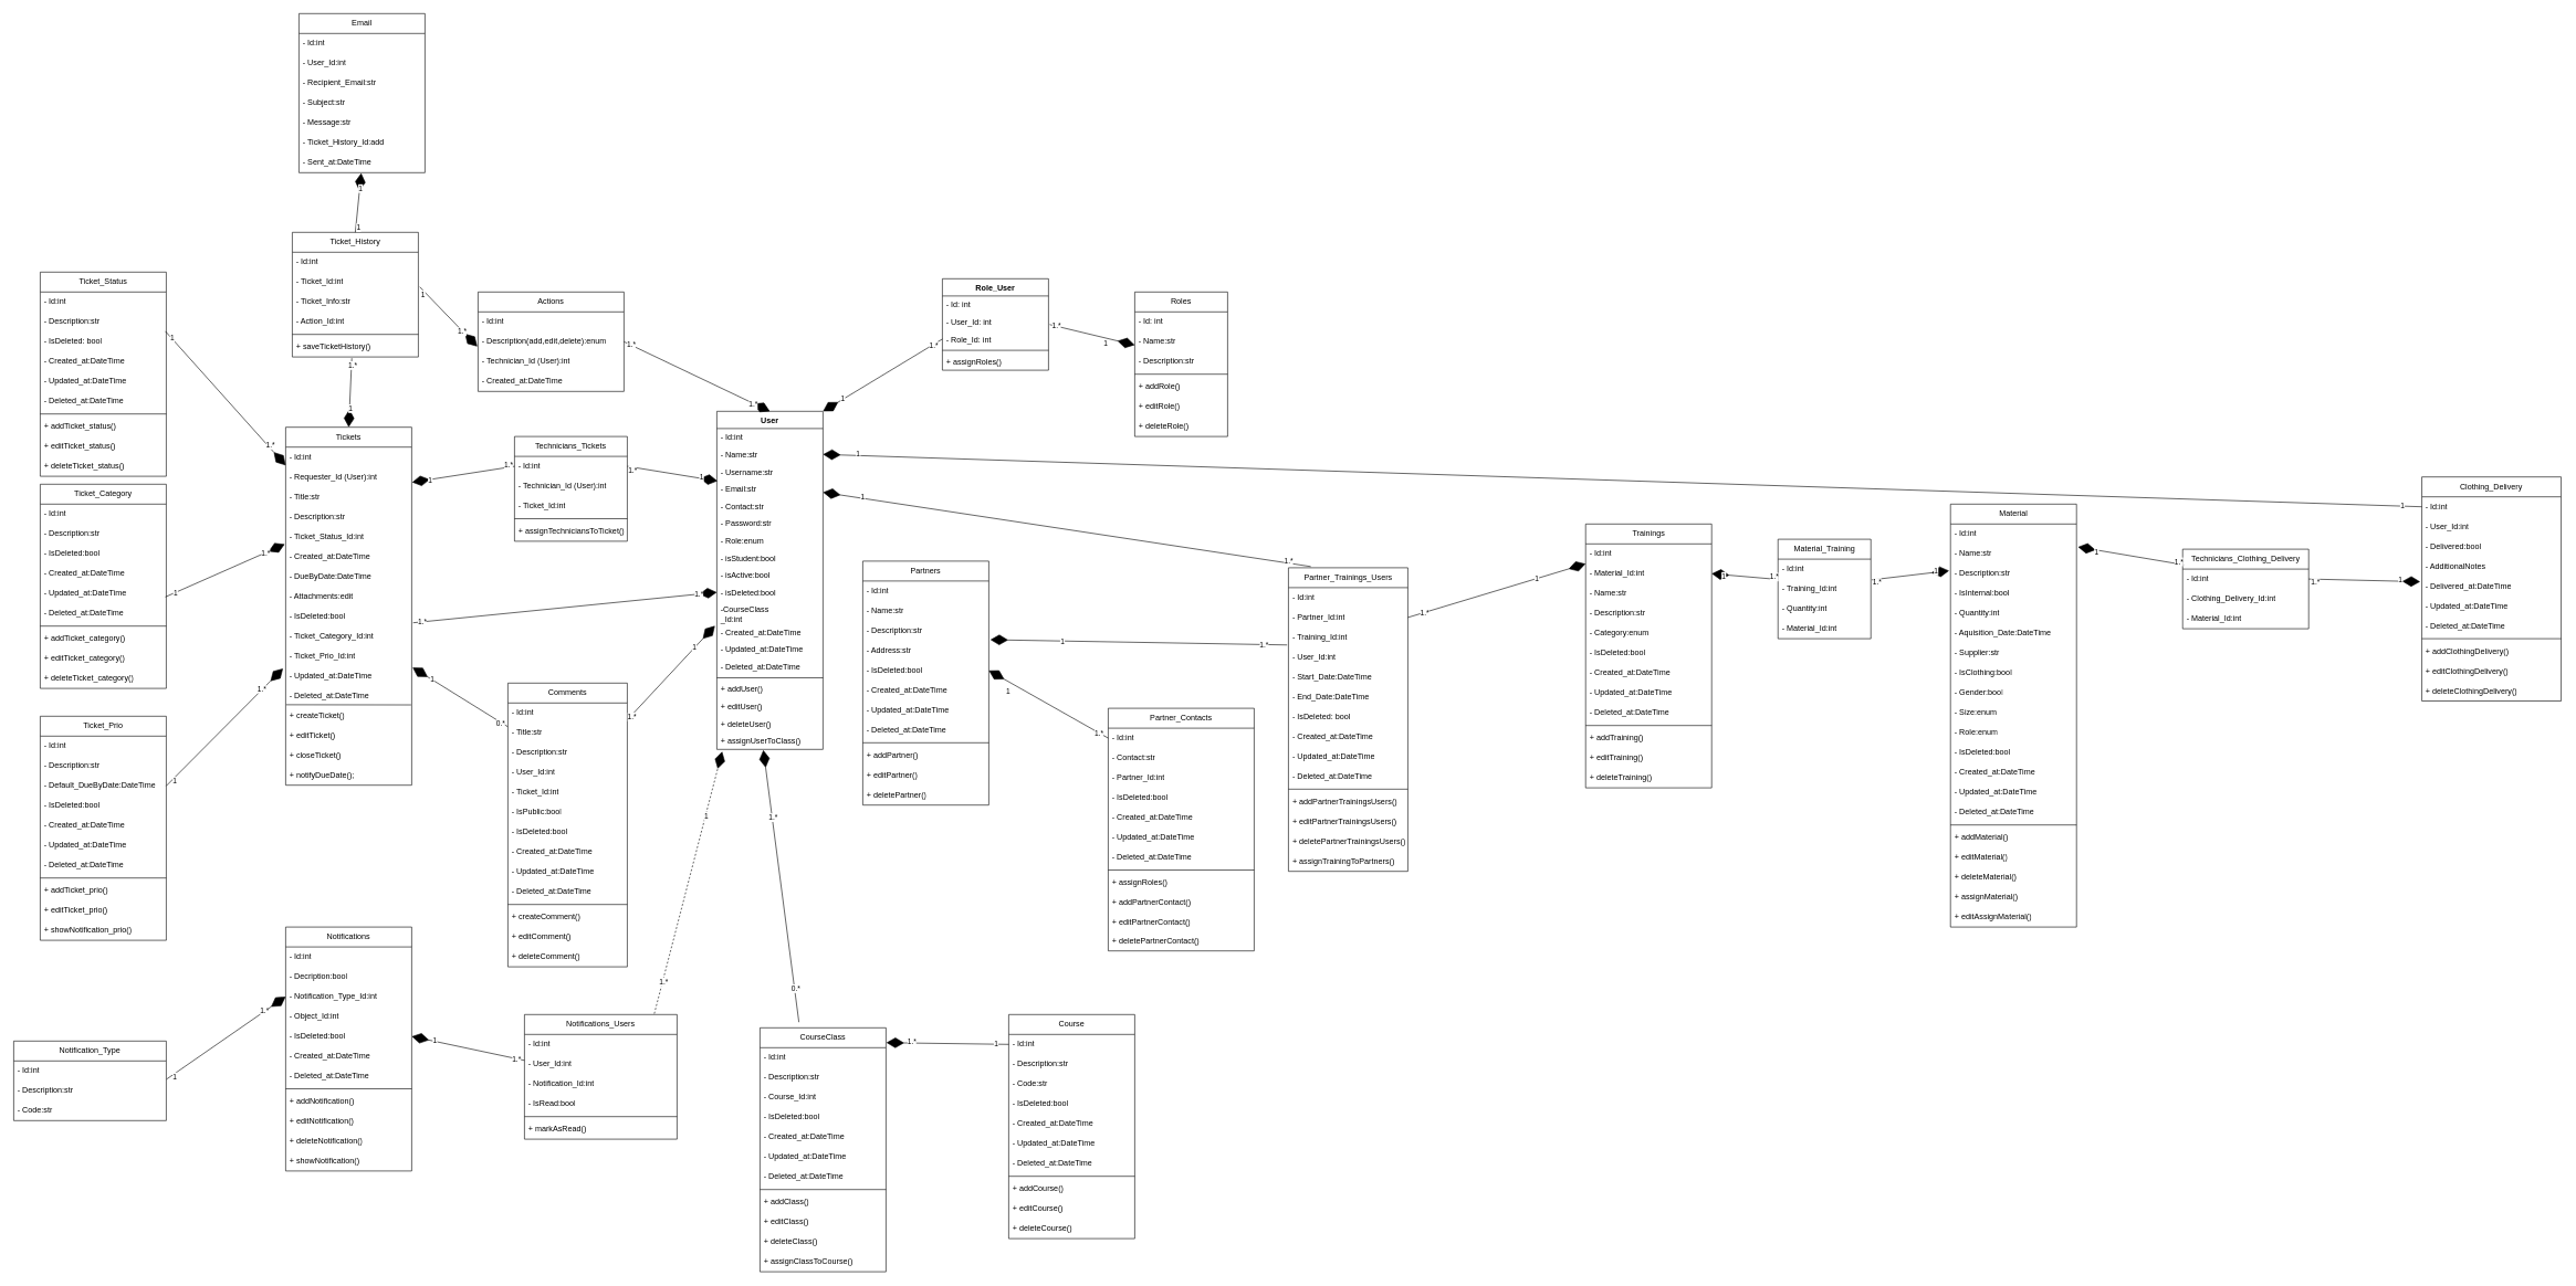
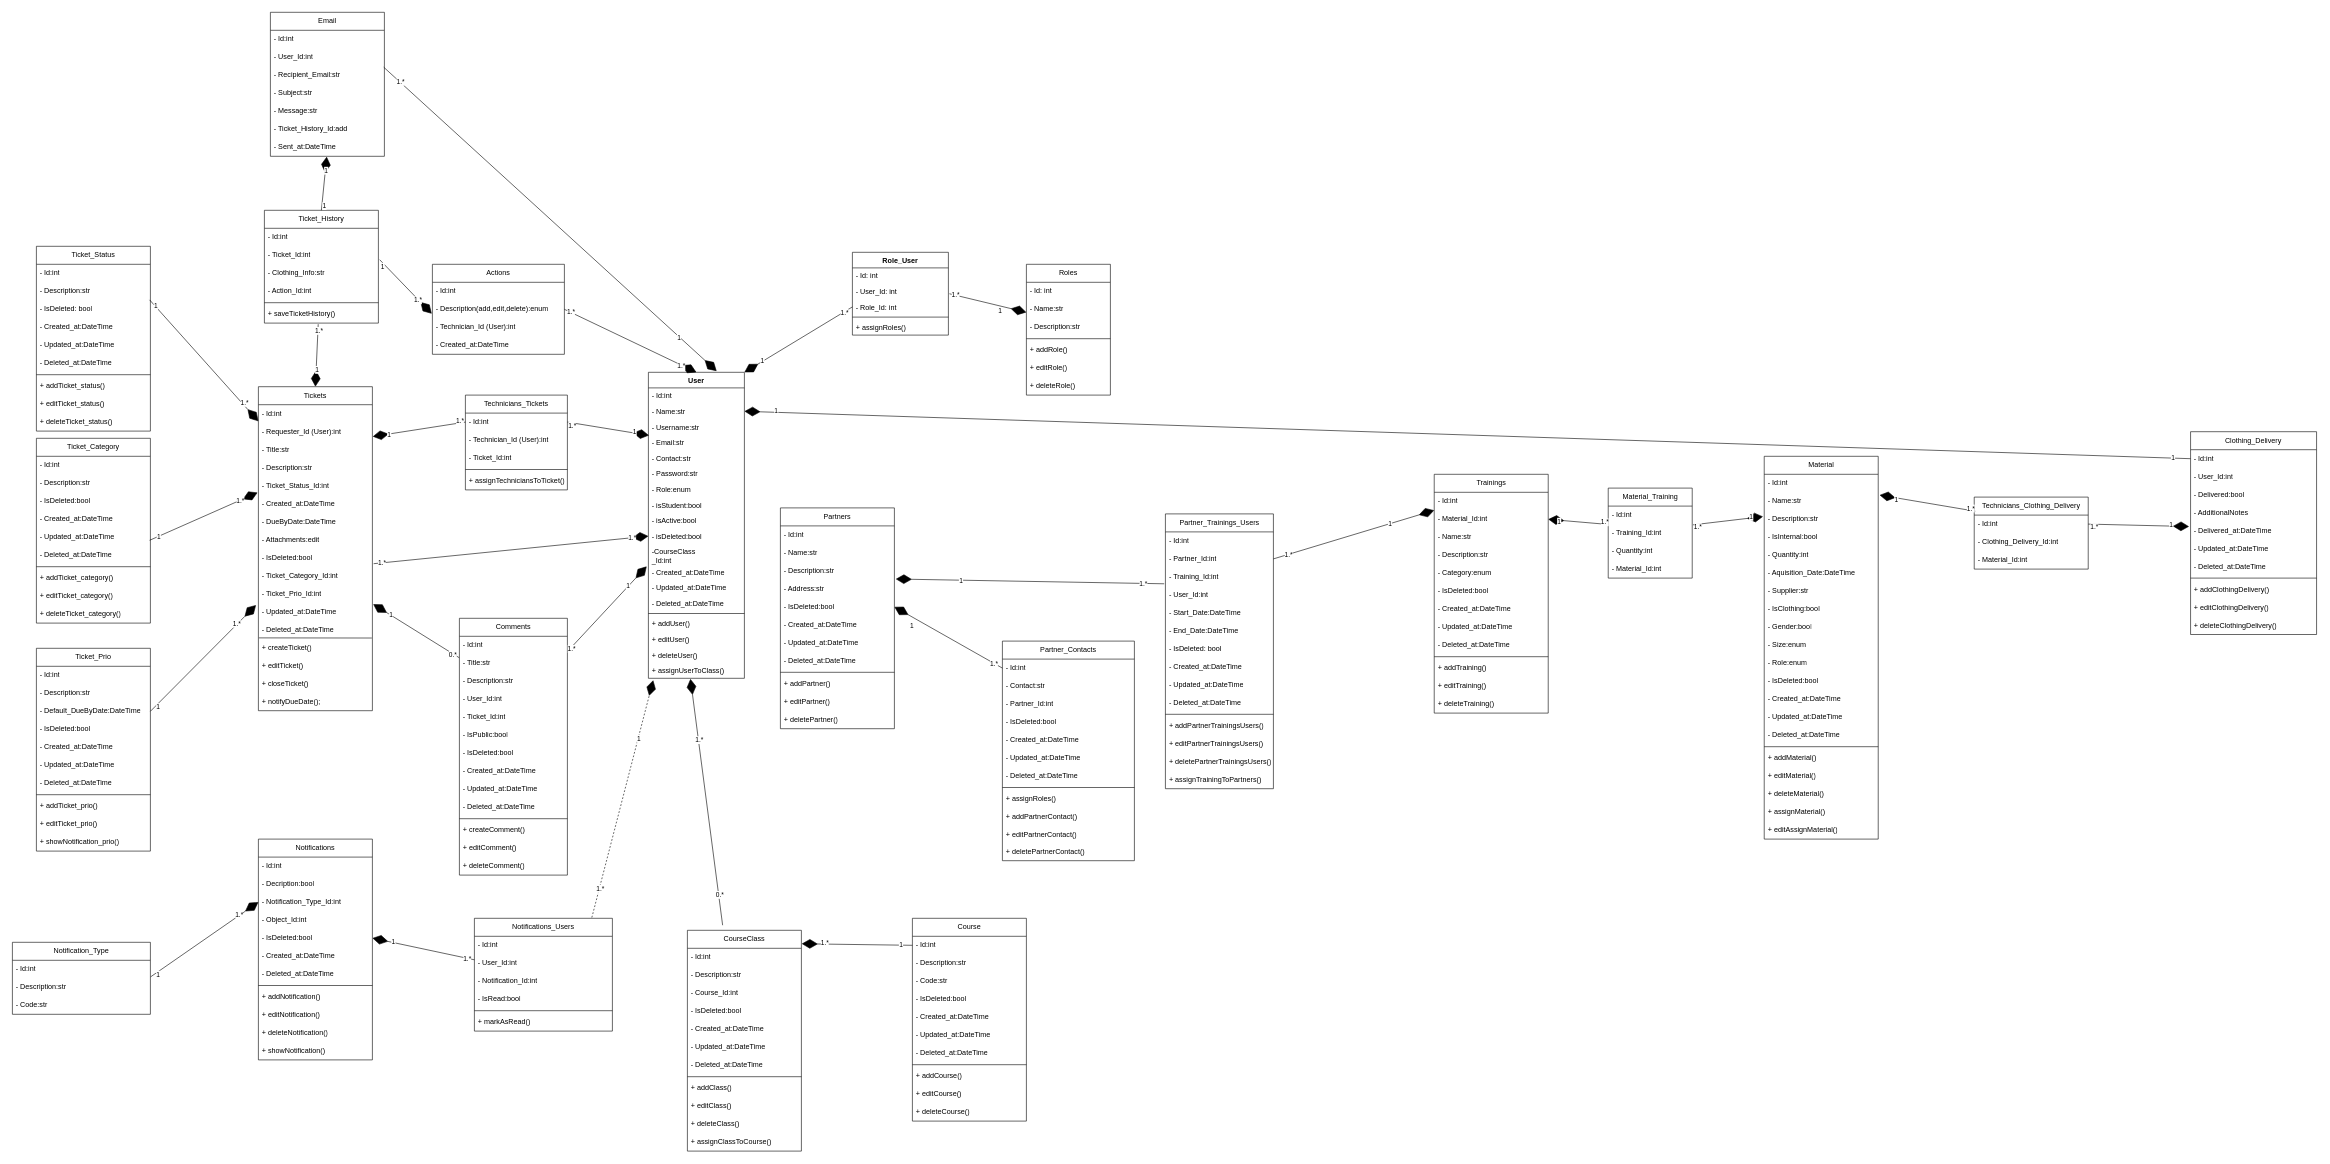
+ <mxCell id="362" value="" style="endArrow=diamondThin;endFill=1;endSize=24;html=1;entryX=0.711;entryY=-0.004;entryDx=0;entryDy=0;exitX=0.994;exitY=0.05;exitDx=0;exitDy=0;entryPerimeter=0;exitPerimeter=0;" parent="1" source="354" target="2" edge="1"><mxGeometry width="160" relative="1" as="geometry"><mxPoint x="970" y="410" as="sourcePoint" /><mxPoint x="1190" y="515" as="targetPoint" /></mxGeometry></mxCell>
+ <mxCell id="363" value="1.*" style="edgeLabel;html=1;align=center;verticalAlign=middle;resizable=0;points=[];" parent="362" vertex="1" connectable="0"><mxGeometry x="-0.902" relative="1" as="geometry"><mxPoint y="-1" as="offset" /></mxGeometry></mxCell>
+ <mxCell id="364" value="1" style="edgeLabel;html=1;align=center;verticalAlign=middle;resizable=0;points=[];" parent="362" vertex="1" connectable="0"><mxGeometry x="0.773" relative="1" as="geometry"><mxPoint y="1" as="offset" /></mxGeometry></mxCell>
- <mxCell id="113" value="- Ticket_Info:str" style="text;strokeColor=none;fillColor=none;align=left;verticalAlign=middle;spacingLeft=4;spacingRight=4;overflow=hidden;points=[[0,0.5],[1,0.5]];portConstraint=eastwest;rotatable=0;whiteSpace=wrap;html=1;" parent="110" vertex="1"><mxGeometry y="90" width="190" height="30" as="geometry" /></mxCell>
+ <mxCell id="113" value="- Clothing_Info:str" style="text;strokeColor=none;fillColor=none;align=left;verticalAlign=middle;spacingLeft=4;spacingRight=4;overflow=hidden;points=[[0,0.5],[1,0.5]];portConstraint=eastwest;rotatable=0;whiteSpace=wrap;html=1;" parent="110" vertex="1"><mxGeometry y="90" width="190" height="30" as="geometry" /></mxCell>
- <mxCell id="323" value="" style="endArrow=diamondThin;endFill=1;endSize=24;html=1;entryX=1;entryY=0.699;entryDx=0;entryDy=0;entryPerimeter=0;exitX=0.187;exitY=-0.004;exitDx=0;exitDy=0;exitPerimeter=0;" parent="1" source="180" target="6" edge="1"><mxGeometry width="160" relative="1" as="geometry"><mxPoint x="1625.74" y="784.93" as="sourcePoint" /><mxPoint x="1500" y="783" as="targetPoint" /></mxGeometry></mxCell>
- <mxCell id="324" value="1.*" style="edgeLabel;html=1;align=center;verticalAlign=middle;resizable=0;points=[];" parent="323" vertex="1" connectable="0"><mxGeometry x="-0.907" y="-3" relative="1" as="geometry"><mxPoint as="offset" /></mxGeometry></mxCell>
- <mxCell id="325" value="1" style="edgeLabel;html=1;align=center;verticalAlign=middle;resizable=0;points=[];" parent="323" vertex="1" connectable="0"><mxGeometry x="0.84" y="-2" relative="1" as="geometry"><mxPoint as="offset" /></mxGeometry></mxCell>
